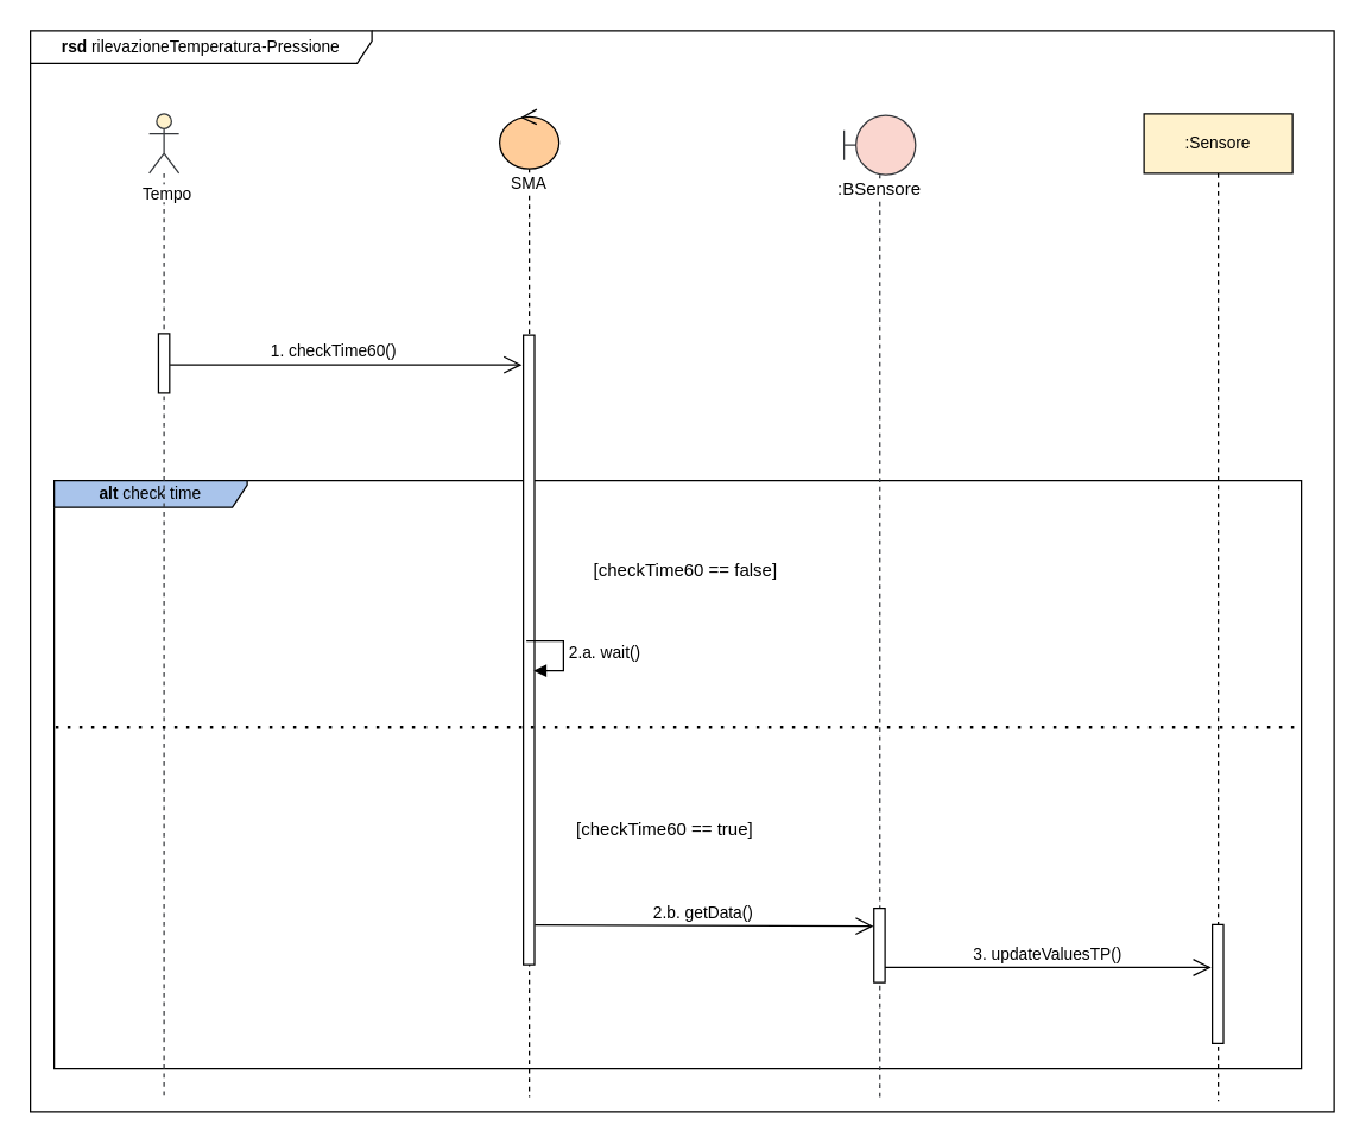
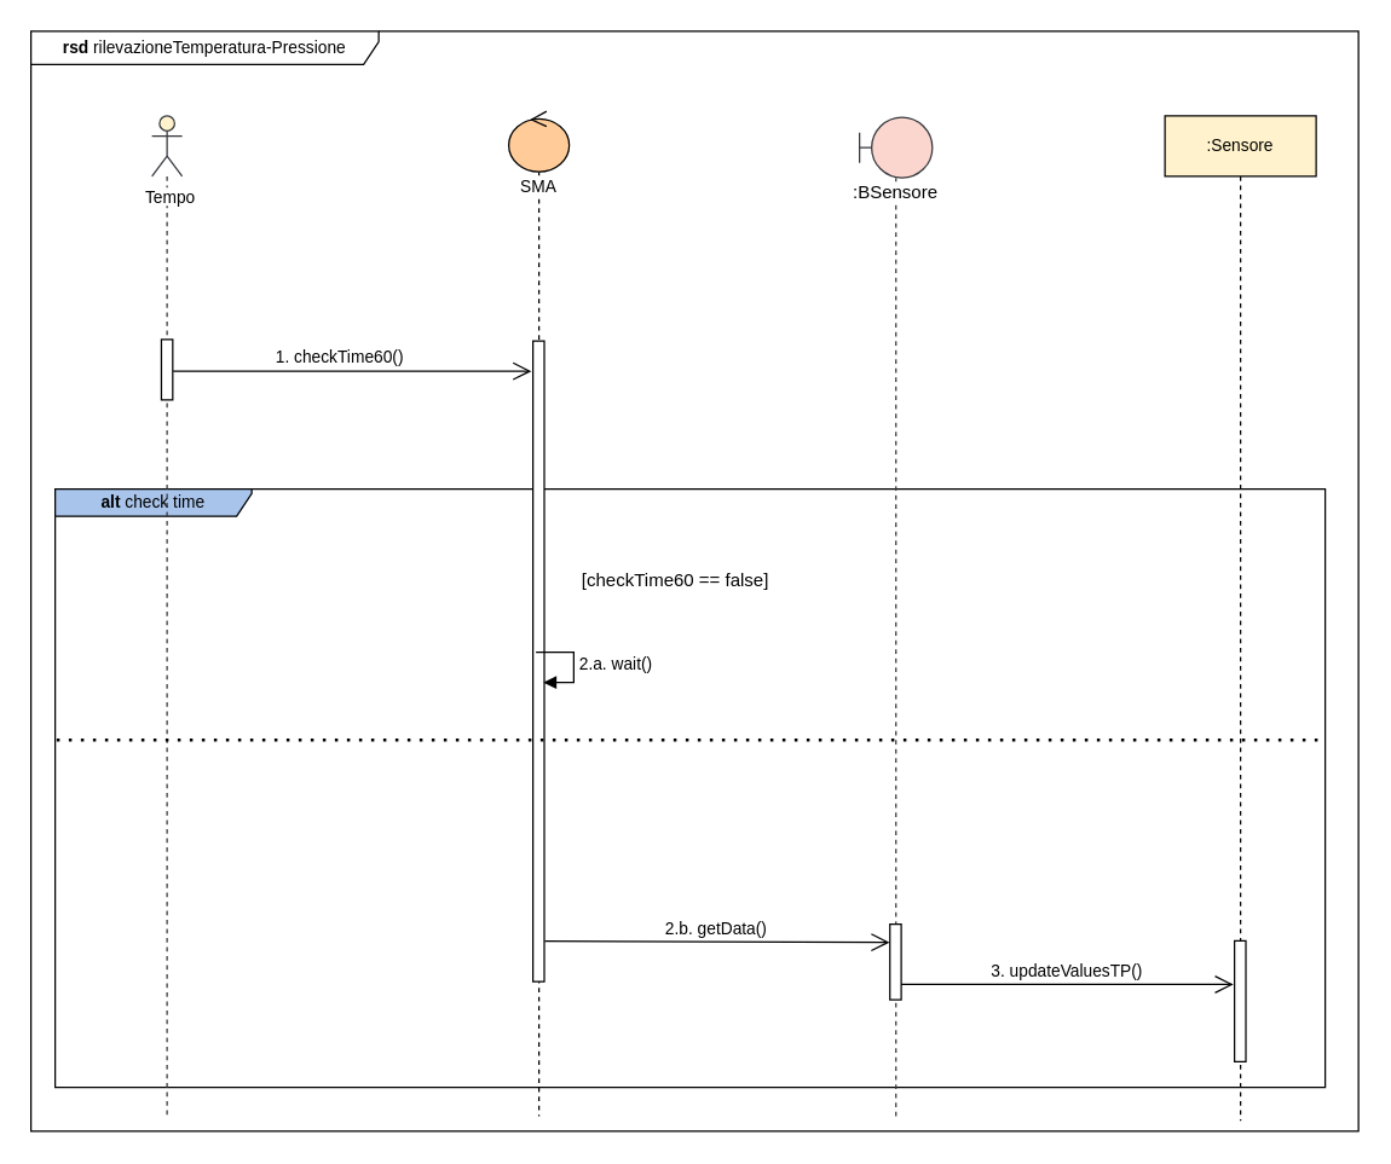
- <mxCell id="16" value="[checkTime60 == false]" style="text;html=1;align=center;verticalAlign=middle;resizable=0;points=[];autosize=1;labelBorderColor=none;labelBackgroundColor=#ffffff;" parent="1" vertex="1"><mxGeometry x="393" y="374" width="135" height="19" as="geometry" /></mxCell>
+ <mxCell id="16" value="[checkTime60 == false]" style="text;html=1;align=center;verticalAlign=middle;resizable=0;points=[];autosize=1;labelBorderColor=none;labelBackgroundColor=#ffffff;" parent="1" vertex="1"><mxGeometry x="378" y="374" width="135" height="19" as="geometry" /></mxCell>
- <mxCell id="17" value="[checkTime60 == true]" style="text;html=1;align=center;verticalAlign=middle;resizable=0;points=[];autosize=1;labelBorderColor=none;labelBackgroundColor=#ffffff;" parent="1" vertex="1"><mxGeometry x="382" y="548" width="130" height="19" as="geometry" /></mxCell>
